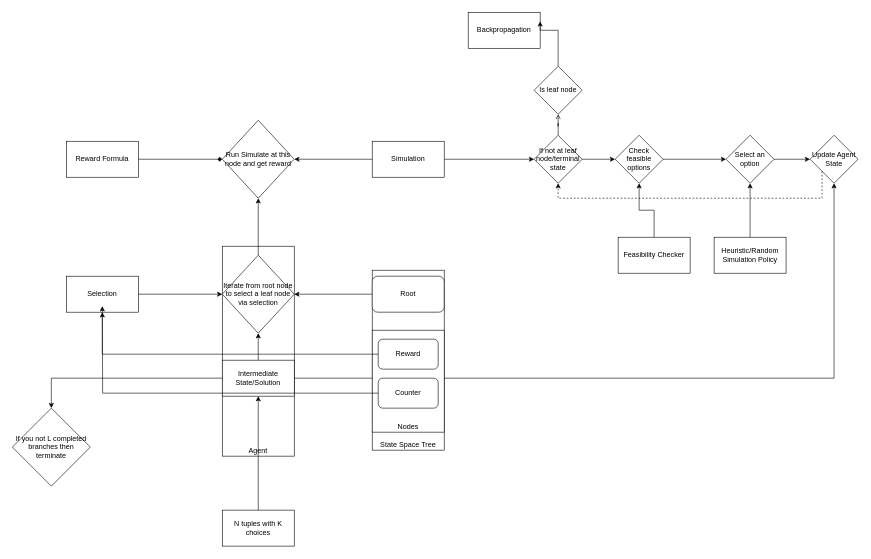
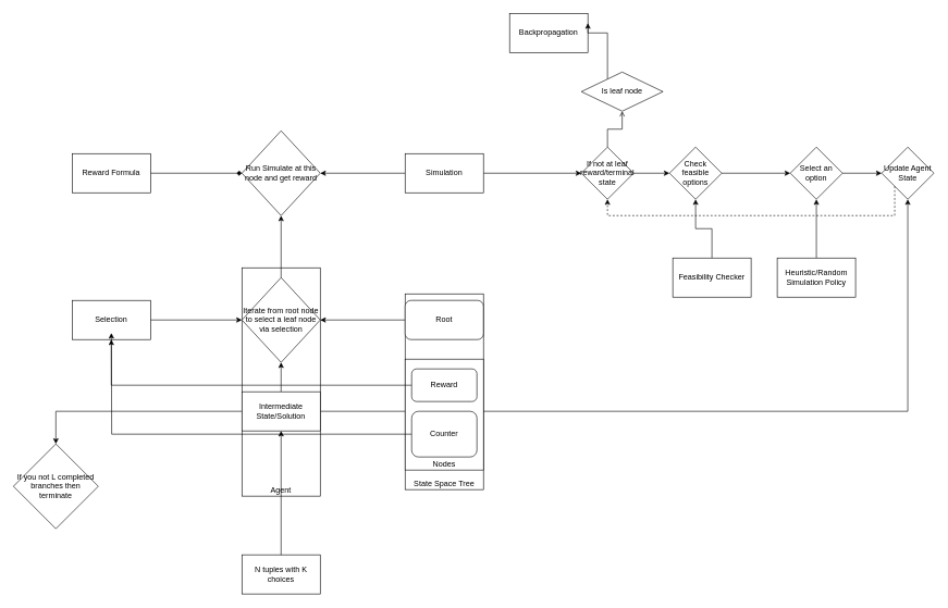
- <mxCell id="43" value="Is leaf node" style="rhombus;whiteSpace=wrap;html=1;rounded=0;" parent="1" vertex="1"><mxGeometry x="890" y="110" width="80" height="80" as="geometry" /></mxCell>
+ <mxCell id="43" value="Is leaf node" style="rhombus;whiteSpace=wrap;html=1;rounded=0;" parent="1" vertex="1"><mxGeometry x="890" y="110" width="125" height="60" as="geometry" /></mxCell>
- <mxCell id="31" value="If not at leaf node/terminal state" style="rhombus;whiteSpace=wrap;html=1;rounded=0;" parent="1" vertex="1"><mxGeometry x="890" y="225" width="80" height="80" as="geometry" /></mxCell>
+ <mxCell id="31" value="If not at leaf reward/terminal state" style="rhombus;whiteSpace=wrap;html=1;rounded=0;" parent="1" vertex="1"><mxGeometry x="890" y="225" width="80" height="80" as="geometry" /></mxCell>
- <mxCell id="28" value="Counter" style="rounded=1;whiteSpace=wrap;html=1;" parent="1" vertex="1"><mxGeometry x="630" y="630" width="100" height="50" as="geometry" /></mxCell>
+ <mxCell id="28" value="Counter" style="rounded=1;whiteSpace=wrap;html=1;" parent="1" vertex="1"><mxGeometry x="630" y="630" width="100" height="70" as="geometry" /></mxCell>
